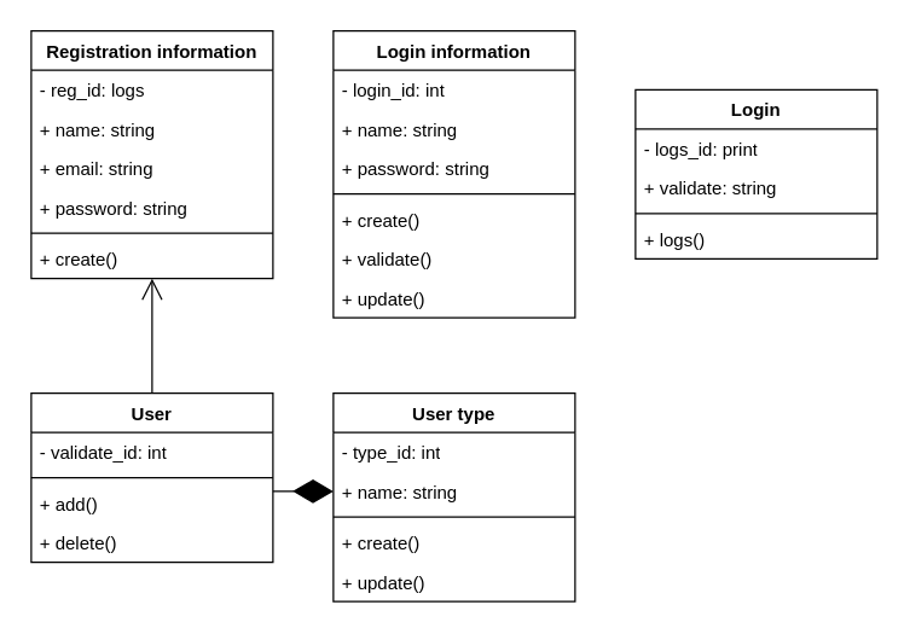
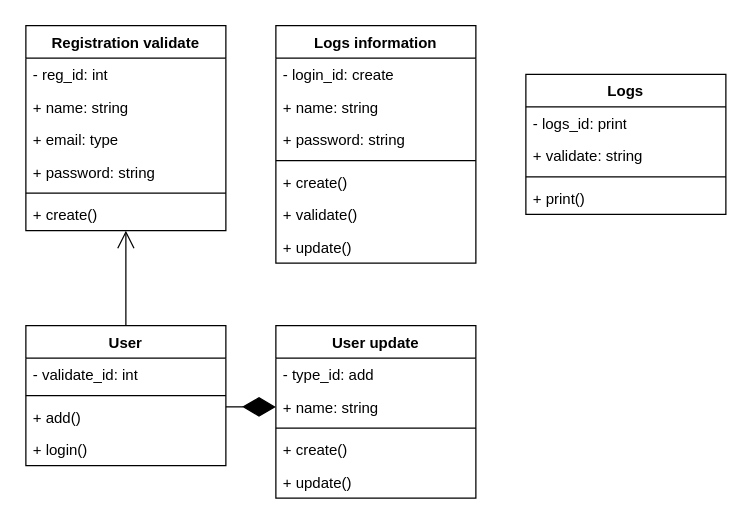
- <mxCell id="2" value="Registration information" style="swimlane;fontStyle=1;align=center;verticalAlign=top;childLayout=stackLayout;horizontal=1;startSize=26;horizontalStack=0;resizeParent=1;resizeParentMax=0;resizeLast=0;collapsible=1;marginBottom=0;whiteSpace=wrap;html=1;" vertex="1" parent="1"><mxGeometry x="20" y="20" width="160" height="164" as="geometry" /></mxCell>
+ <mxCell id="2" value="Registration validate" style="swimlane;fontStyle=1;align=center;verticalAlign=top;childLayout=stackLayout;horizontal=1;startSize=26;horizontalStack=0;resizeParent=1;resizeParentMax=0;resizeLast=0;collapsible=1;marginBottom=0;whiteSpace=wrap;html=1;" vertex="1" parent="1"><mxGeometry x="20" y="20" width="160" height="164" as="geometry" /></mxCell>
- <mxCell id="9" value="Login information" style="swimlane;fontStyle=1;align=center;verticalAlign=top;childLayout=stackLayout;horizontal=1;startSize=26;horizontalStack=0;resizeParent=1;resizeParentMax=0;resizeLast=0;collapsible=1;marginBottom=0;whiteSpace=wrap;html=1;" vertex="1" parent="1"><mxGeometry x="220" y="20" width="160" height="190" as="geometry" /></mxCell>
+ <mxCell id="9" value="Logs information" style="swimlane;fontStyle=1;align=center;verticalAlign=top;childLayout=stackLayout;horizontal=1;startSize=26;horizontalStack=0;resizeParent=1;resizeParentMax=0;resizeLast=0;collapsible=1;marginBottom=0;whiteSpace=wrap;html=1;" vertex="1" parent="1"><mxGeometry x="220" y="20" width="160" height="190" as="geometry" /></mxCell>
- <mxCell id="3" value="- reg_id: logs" style="text;strokeColor=none;fillColor=none;align=left;verticalAlign=top;spacingLeft=4;spacingRight=4;overflow=hidden;rotatable=0;points=[[0,0.5],[1,0.5]];portConstraint=eastwest;whiteSpace=wrap;html=1;" vertex="1" parent="2"><mxGeometry y="26" width="160" height="26" as="geometry" /></mxCell>
+ <mxCell id="3" value="- reg_id: int" style="text;strokeColor=none;fillColor=none;align=left;verticalAlign=top;spacingLeft=4;spacingRight=4;overflow=hidden;rotatable=0;points=[[0,0.5],[1,0.5]];portConstraint=eastwest;whiteSpace=wrap;html=1;" vertex="1" parent="2"><mxGeometry y="26" width="160" height="26" as="geometry" /></mxCell>
- <mxCell id="10" value="- login_id: int" style="text;strokeColor=none;fillColor=none;align=left;verticalAlign=top;spacingLeft=4;spacingRight=4;overflow=hidden;rotatable=0;points=[[0,0.5],[1,0.5]];portConstraint=eastwest;whiteSpace=wrap;html=1;" vertex="1" parent="9"><mxGeometry y="26" width="160" height="26" as="geometry" /></mxCell>
+ <mxCell id="10" value="- login_id: create" style="text;strokeColor=none;fillColor=none;align=left;verticalAlign=top;spacingLeft=4;spacingRight=4;overflow=hidden;rotatable=0;points=[[0,0.5],[1,0.5]];portConstraint=eastwest;whiteSpace=wrap;html=1;" vertex="1" parent="9"><mxGeometry y="26" width="160" height="26" as="geometry" /></mxCell>
- <mxCell id="17" value="Login" style="swimlane;fontStyle=1;align=center;verticalAlign=top;childLayout=stackLayout;horizontal=1;startSize=26;horizontalStack=0;resizeParent=1;resizeParentMax=0;resizeLast=0;collapsible=1;marginBottom=0;whiteSpace=wrap;html=1;" vertex="1" parent="1"><mxGeometry x="420" y="59" width="160" height="112" as="geometry" /></mxCell>
+ <mxCell id="17" value="Logs" style="swimlane;fontStyle=1;align=center;verticalAlign=top;childLayout=stackLayout;horizontal=1;startSize=26;horizontalStack=0;resizeParent=1;resizeParentMax=0;resizeLast=0;collapsible=1;marginBottom=0;whiteSpace=wrap;html=1;" vertex="1" parent="1"><mxGeometry x="420" y="59" width="160" height="112" as="geometry" /></mxCell>
- <mxCell id="5" value="+ email: string" style="text;strokeColor=none;fillColor=none;align=left;verticalAlign=top;spacingLeft=4;spacingRight=4;overflow=hidden;rotatable=0;points=[[0,0.5],[1,0.5]];portConstraint=eastwest;whiteSpace=wrap;html=1;" vertex="1" parent="2"><mxGeometry y="78" width="160" height="26" as="geometry" /></mxCell>
+ <mxCell id="5" value="+ email: type" style="text;strokeColor=none;fillColor=none;align=left;verticalAlign=top;spacingLeft=4;spacingRight=4;overflow=hidden;rotatable=0;points=[[0,0.5],[1,0.5]];portConstraint=eastwest;whiteSpace=wrap;html=1;" vertex="1" parent="2"><mxGeometry y="78" width="160" height="26" as="geometry" /></mxCell>
- <mxCell id="21" value="+ logs()" style="text;strokeColor=none;fillColor=none;align=left;verticalAlign=top;spacingLeft=4;spacingRight=4;overflow=hidden;rotatable=0;points=[[0,0.5],[1,0.5]];portConstraint=eastwest;whiteSpace=wrap;html=1;" vertex="1" parent="17"><mxGeometry y="86" width="160" height="26" as="geometry" /></mxCell>
+ <mxCell id="21" value="+ print()" style="text;strokeColor=none;fillColor=none;align=left;verticalAlign=top;spacingLeft=4;spacingRight=4;overflow=hidden;rotatable=0;points=[[0,0.5],[1,0.5]];portConstraint=eastwest;whiteSpace=wrap;html=1;" vertex="1" parent="17"><mxGeometry y="86" width="160" height="26" as="geometry" /></mxCell>
- <mxCell id="22" value="User type" style="swimlane;fontStyle=1;align=center;verticalAlign=top;childLayout=stackLayout;horizontal=1;startSize=26;horizontalStack=0;resizeParent=1;resizeParentMax=0;resizeLast=0;collapsible=1;marginBottom=0;whiteSpace=wrap;html=1;" vertex="1" parent="1"><mxGeometry x="220" y="260" width="160" height="138" as="geometry" /></mxCell>
+ <mxCell id="22" value="User update" style="swimlane;fontStyle=1;align=center;verticalAlign=top;childLayout=stackLayout;horizontal=1;startSize=26;horizontalStack=0;resizeParent=1;resizeParentMax=0;resizeLast=0;collapsible=1;marginBottom=0;whiteSpace=wrap;html=1;" vertex="1" parent="1"><mxGeometry x="220" y="260" width="160" height="138" as="geometry" /></mxCell>
- <mxCell id="23" value="- type_id: int" style="text;strokeColor=none;fillColor=none;align=left;verticalAlign=top;spacingLeft=4;spacingRight=4;overflow=hidden;rotatable=0;points=[[0,0.5],[1,0.5]];portConstraint=eastwest;whiteSpace=wrap;html=1;" vertex="1" parent="22"><mxGeometry y="26" width="160" height="26" as="geometry" /></mxCell>
+ <mxCell id="23" value="- type_id: add" style="text;strokeColor=none;fillColor=none;align=left;verticalAlign=top;spacingLeft=4;spacingRight=4;overflow=hidden;rotatable=0;points=[[0,0.5],[1,0.5]];portConstraint=eastwest;whiteSpace=wrap;html=1;" vertex="1" parent="22"><mxGeometry y="26" width="160" height="26" as="geometry" /></mxCell>
- <mxCell id="32" value="+ delete()" style="text;strokeColor=none;fillColor=none;align=left;verticalAlign=top;spacingLeft=4;spacingRight=4;overflow=hidden;rotatable=0;points=[[0,0.5],[1,0.5]];portConstraint=eastwest;whiteSpace=wrap;html=1;" vertex="1" parent="28"><mxGeometry y="86" width="160" height="26" as="geometry" /></mxCell>
+ <mxCell id="32" value="+ login()" style="text;strokeColor=none;fillColor=none;align=left;verticalAlign=top;spacingLeft=4;spacingRight=4;overflow=hidden;rotatable=0;points=[[0,0.5],[1,0.5]];portConstraint=eastwest;whiteSpace=wrap;html=1;" vertex="1" parent="28"><mxGeometry y="86" width="160" height="26" as="geometry" /></mxCell>
